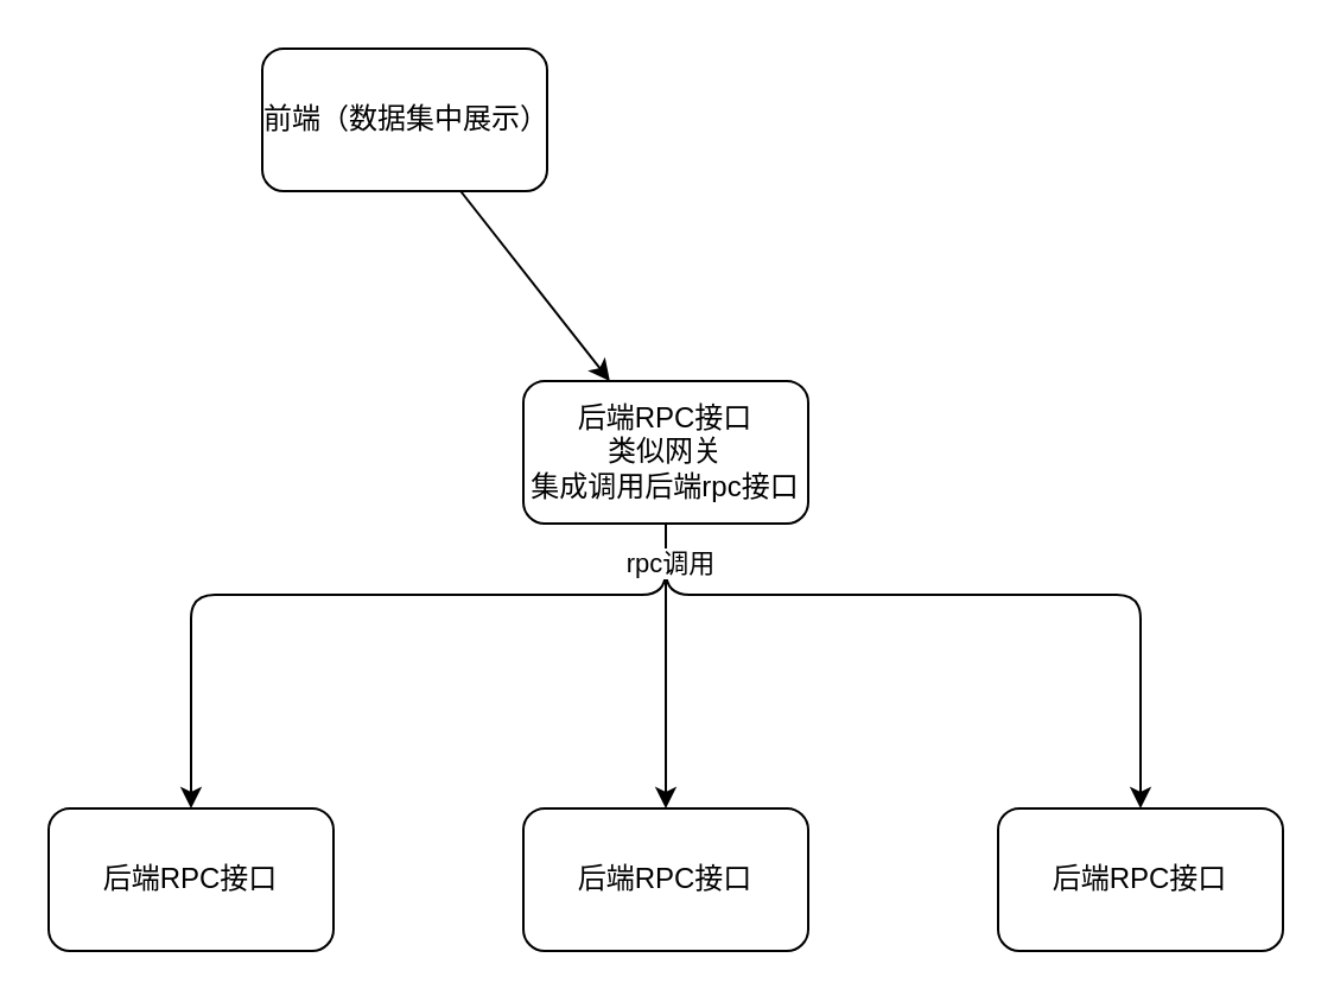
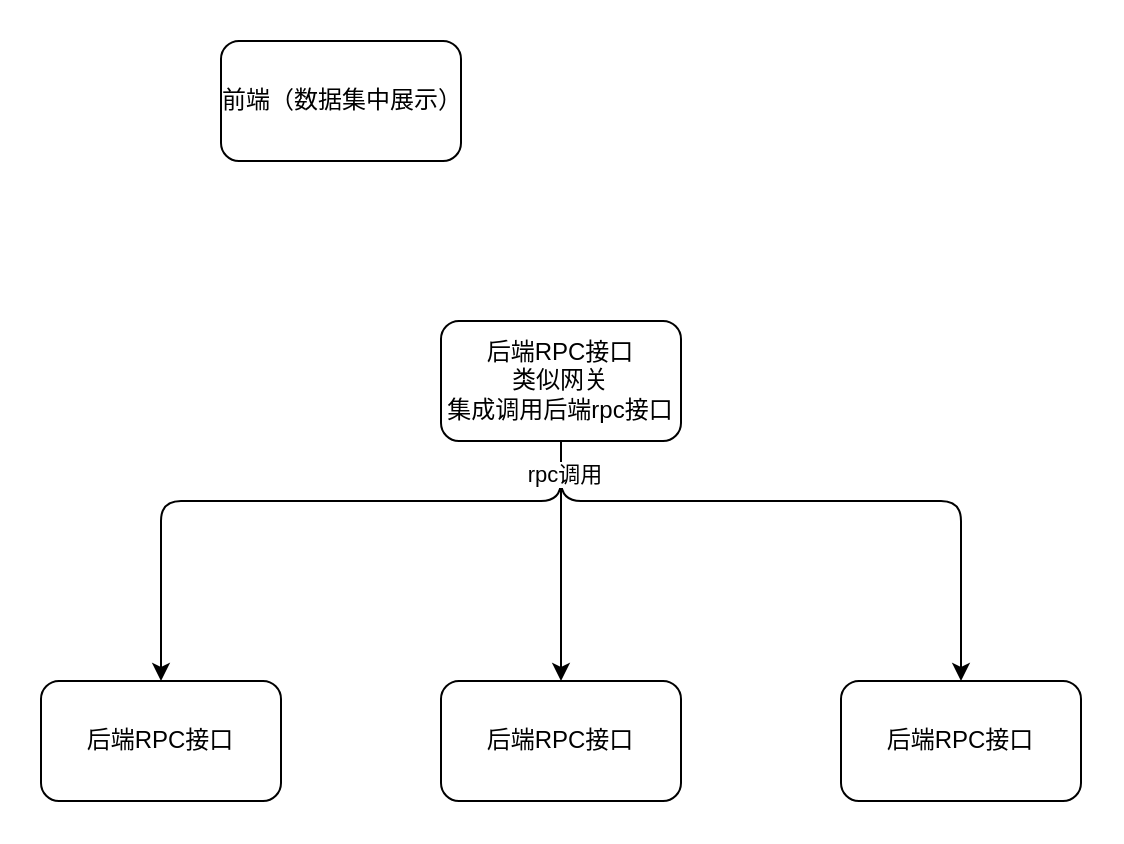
- <mxCell id="2" value="" style="edgeStyle=none;html=1;" parent="1" source="3" target="8" edge="1"><mxGeometry relative="1" as="geometry" /></mxCell>
